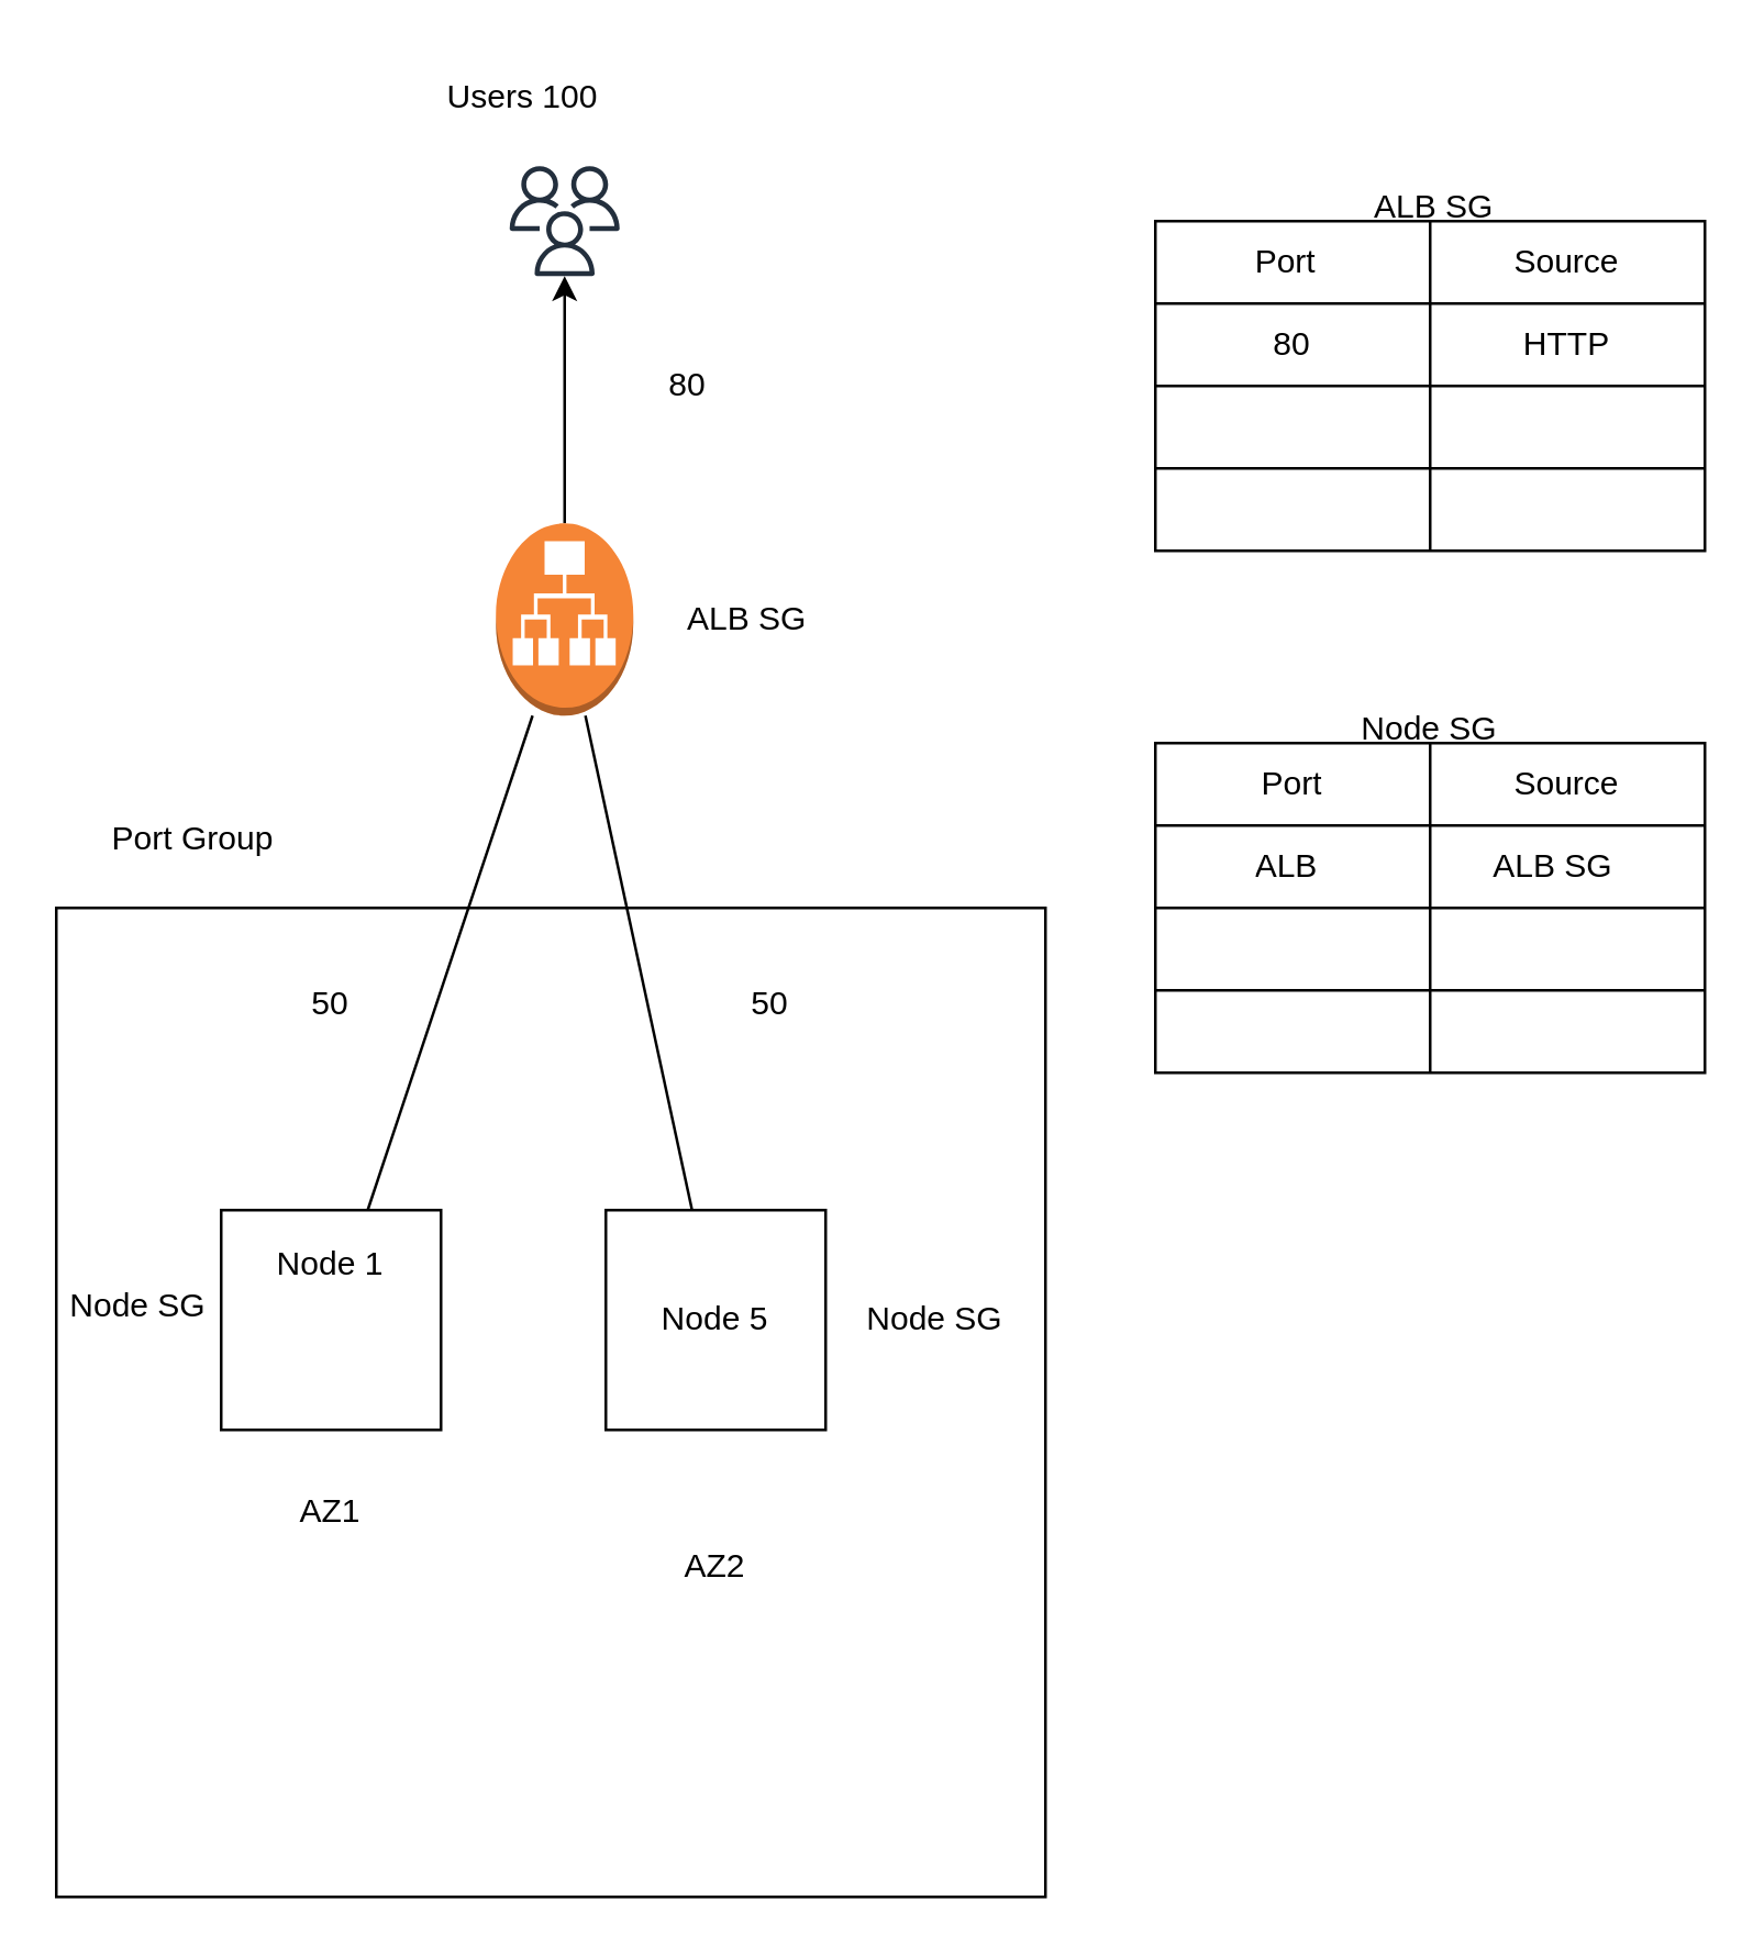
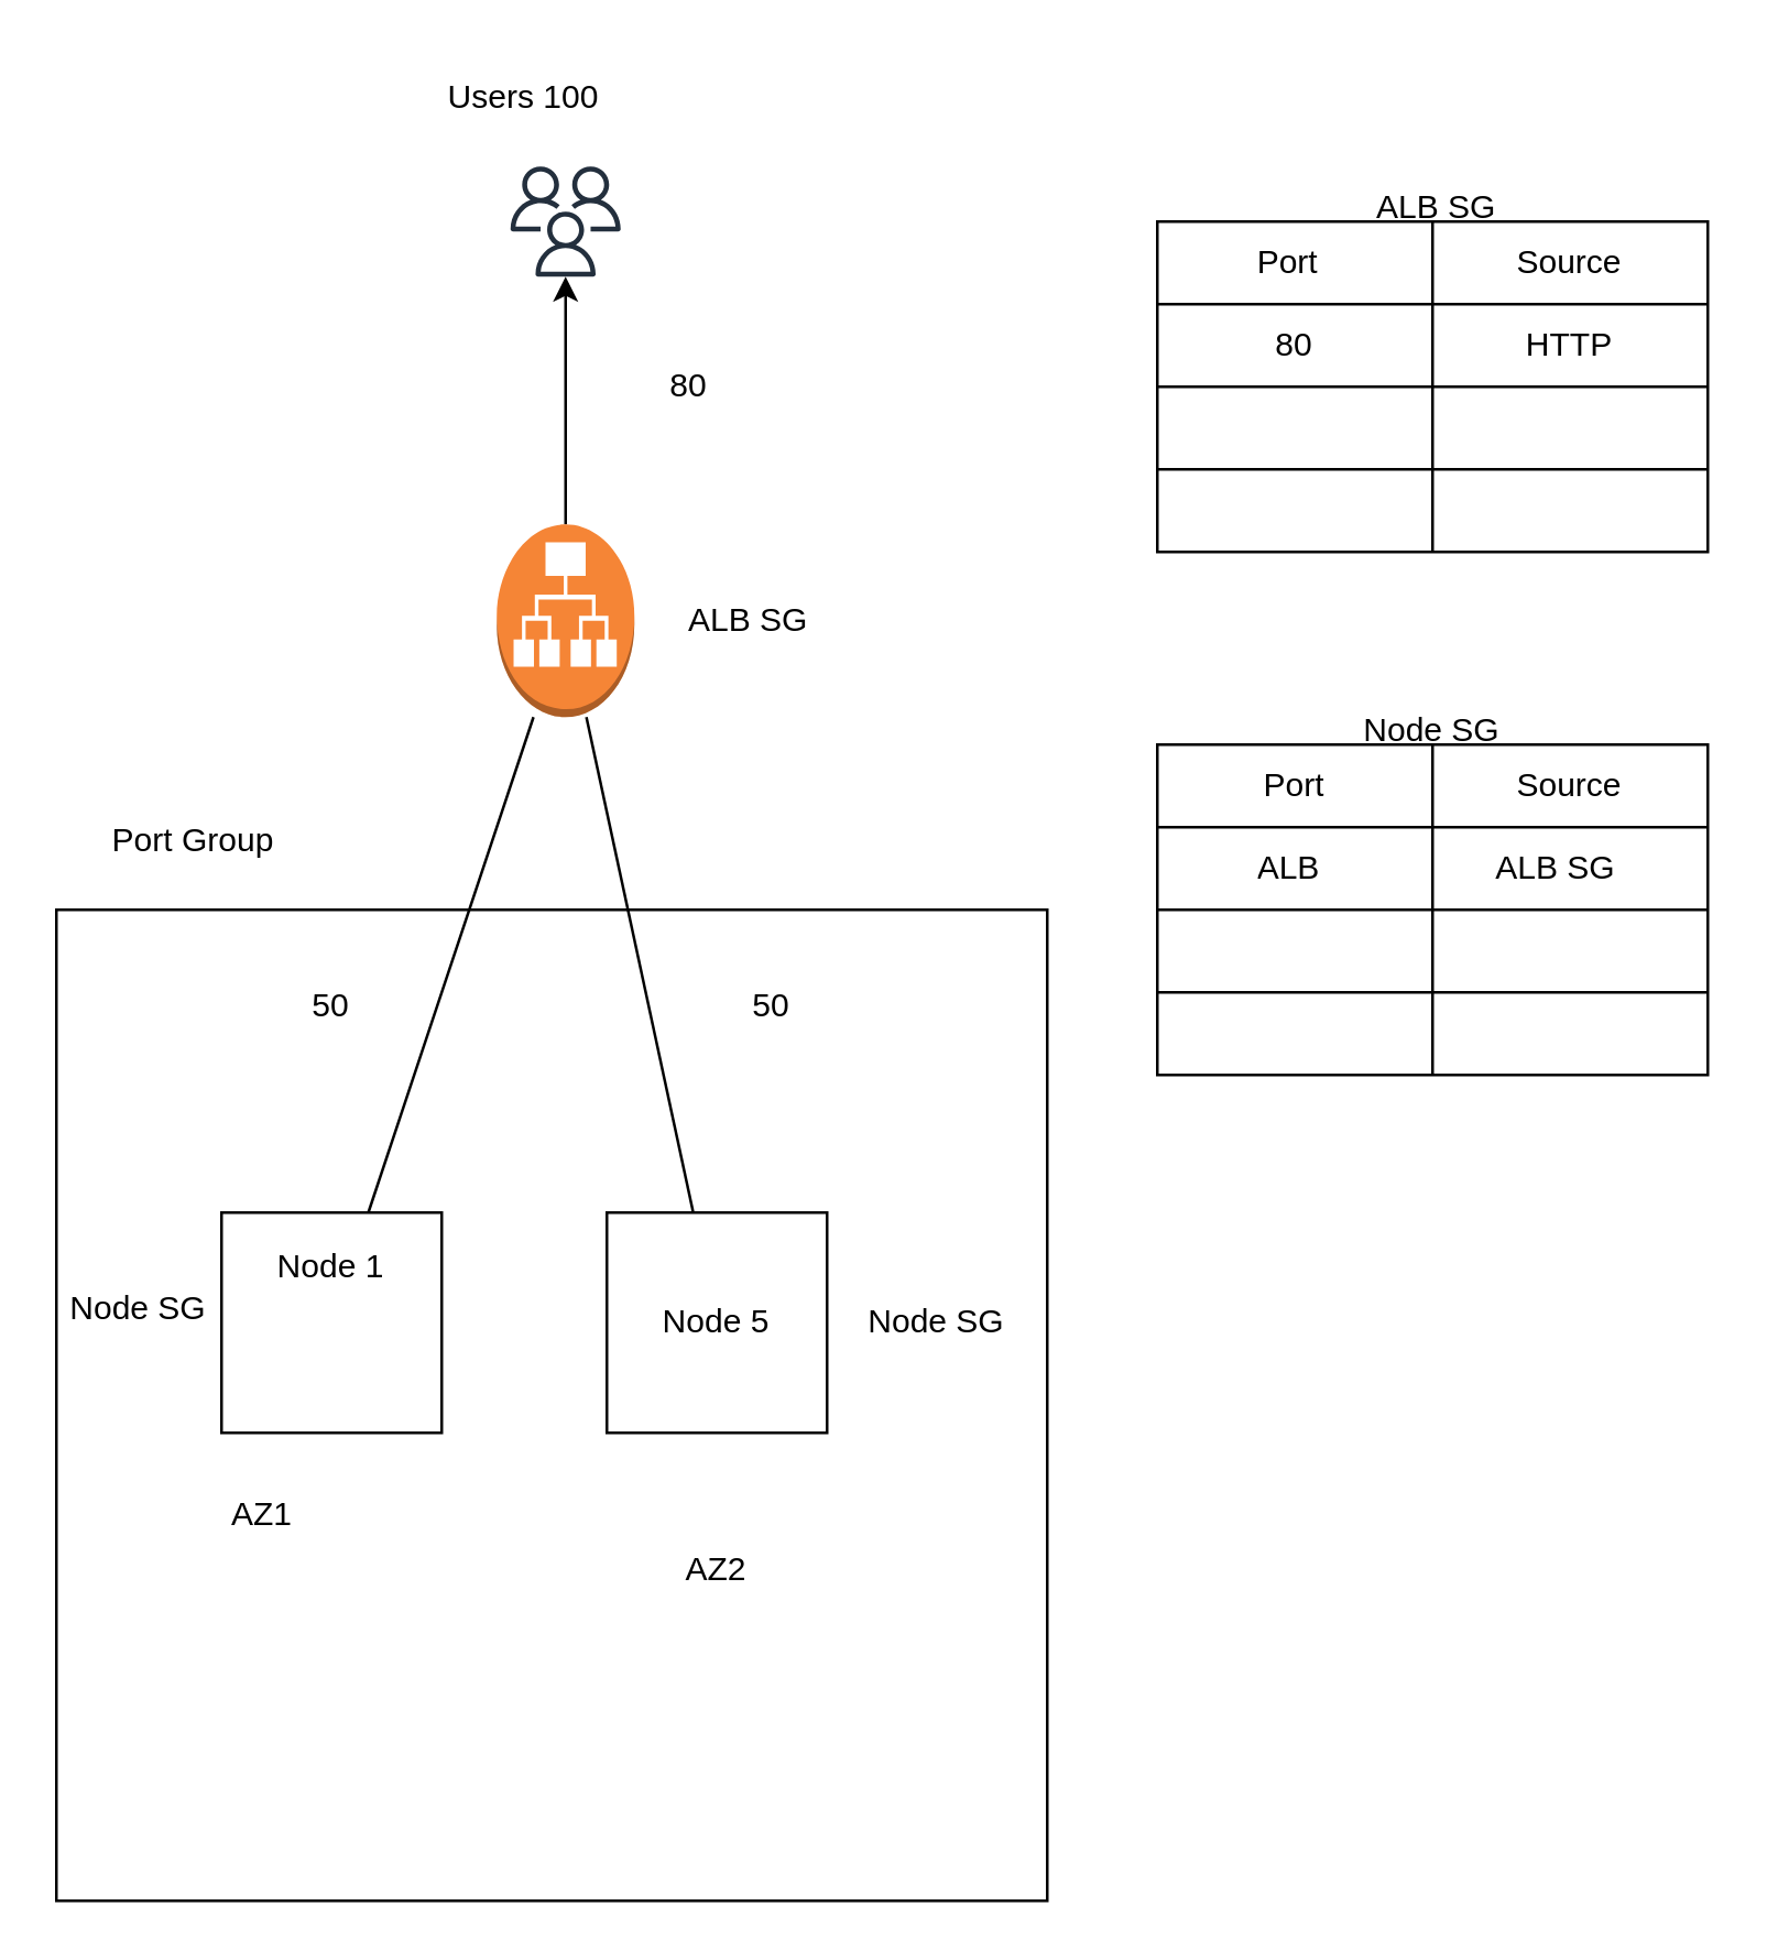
- <mxCell id="47" value="AZ1" style="text;strokeColor=none;align=center;fillColor=none;html=1;verticalAlign=middle;whiteSpace=wrap;rounded=0;" vertex="1" parent="1"><mxGeometry x="90" y="535" width="60" height="30" as="geometry" /></mxCell>
+ <mxCell id="47" value="AZ1" style="text;strokeColor=none;align=center;fillColor=none;html=1;verticalAlign=middle;whiteSpace=wrap;rounded=0;" vertex="1" parent="1"><mxGeometry x="65" y="535" width="60" height="30" as="geometry" /></mxCell>
